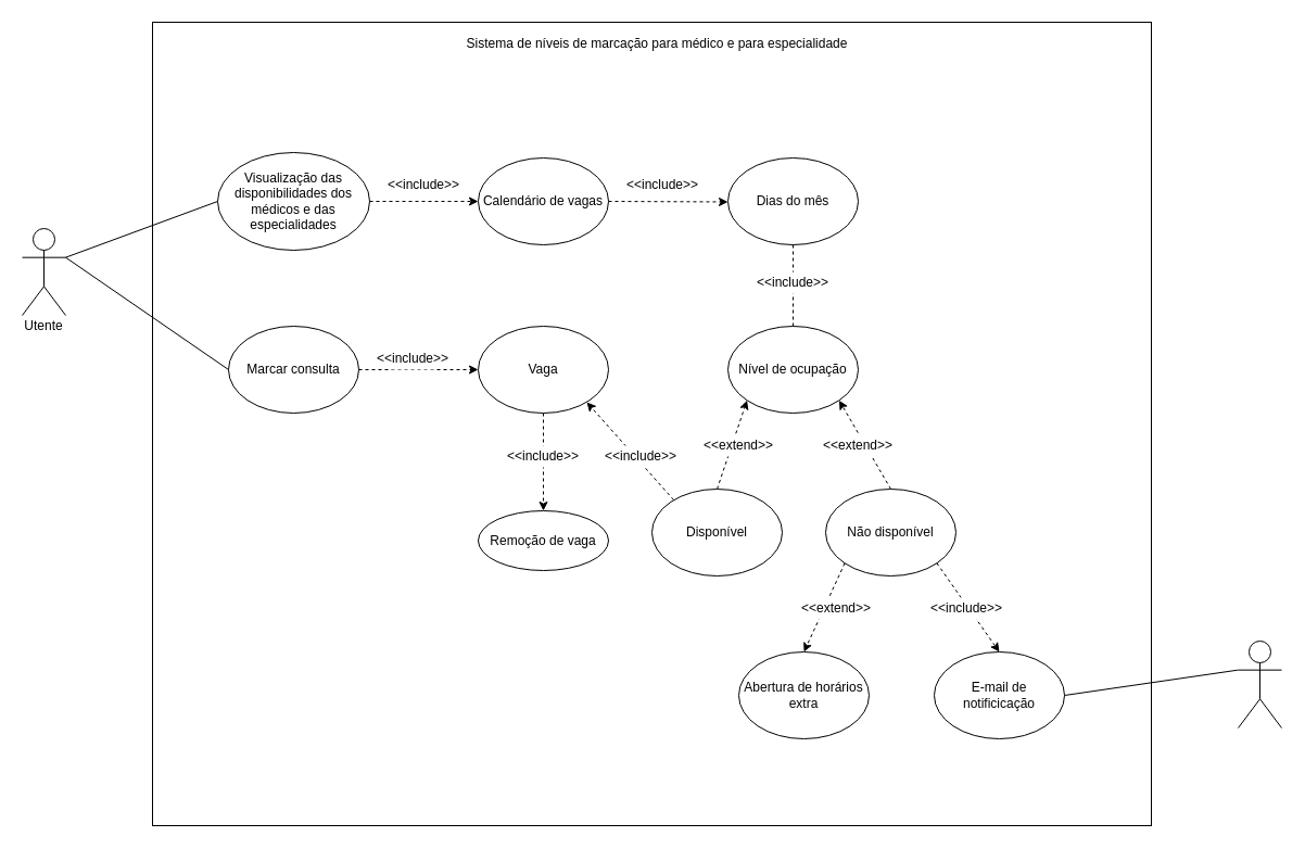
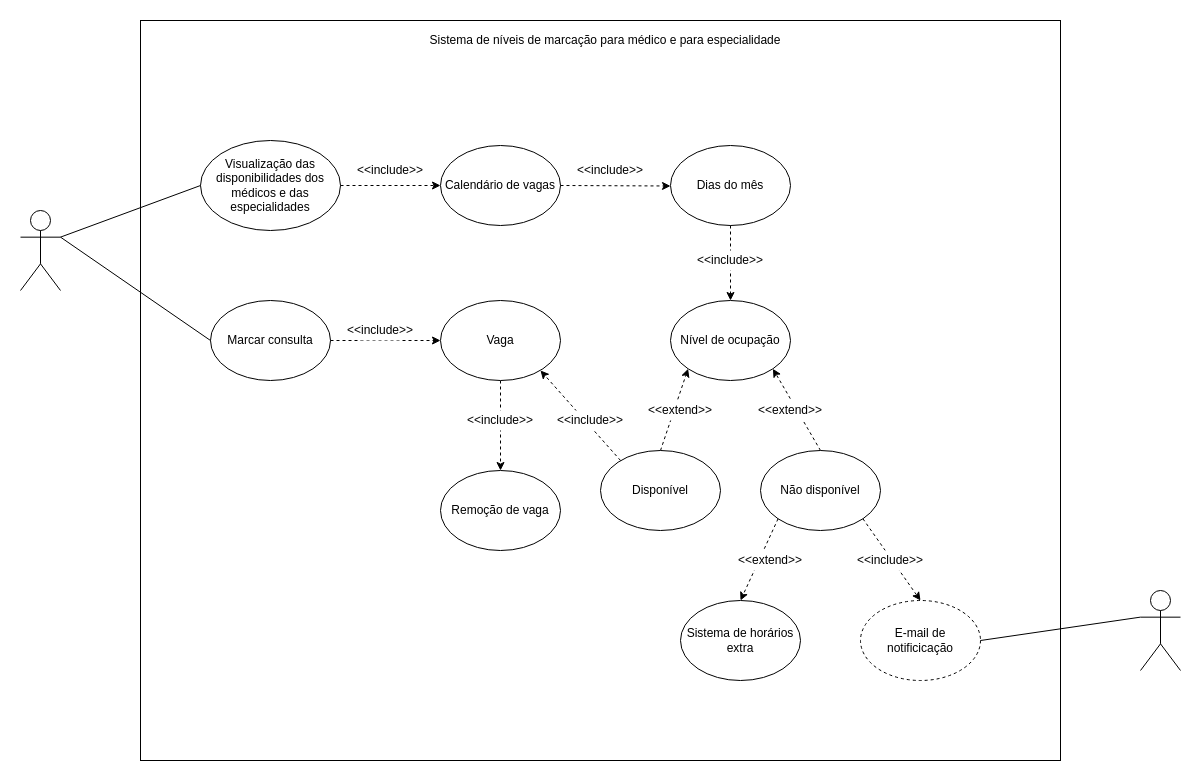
- <mxCell id="17" value="" style="endArrow=none;html=1;dashed=1;exitX=0.5;exitY=1;exitDx=0;exitDy=0;" edge="1" parent="1" source="8" target="18"><mxGeometry width="50" height="50" relative="1" as="geometry"><mxPoint x="840" y="450" as="sourcePoint" /><mxPoint x="720" y="400" as="targetPoint" /></mxGeometry></mxCell>
+ <mxCell id="17" value="" style="endArrow=classic;html=1;dashed=1;exitX=0.5;exitY=1;exitDx=0;exitDy=0;" edge="1" parent="1" source="8" target="18"><mxGeometry width="50" height="50" relative="1" as="geometry"><mxPoint x="840" y="450" as="sourcePoint" /><mxPoint x="720" y="400" as="targetPoint" /></mxGeometry></mxCell>
- <mxCell id="36" value="Utente" style="text;html=1;strokeColor=none;fillColor=none;align=center;verticalAlign=middle;whiteSpace=wrap;rounded=0;" vertex="1" parent="1"><mxGeometry x="20" y="290" width="40" height="20" as="geometry" /></mxCell>
- <mxCell id="15" value="Remoção de vaga" style="ellipse;whiteSpace=wrap;html=1;fillColor=#ffffff;" vertex="1" parent="1"><mxGeometry x="440" y="470" width="120" height="55" as="geometry" /></mxCell>
+ <mxCell id="15" value="Remoção de vaga" style="ellipse;whiteSpace=wrap;html=1;fillColor=#ffffff;" vertex="1" parent="1"><mxGeometry x="440" y="470" width="120" height="80" as="geometry" /></mxCell>
- <mxCell id="30" value="Abertura de horários extra" style="ellipse;whiteSpace=wrap;html=1;fillColor=#ffffff;" vertex="1" parent="1"><mxGeometry x="680" y="600" width="120" height="80" as="geometry" /></mxCell>
+ <mxCell id="30" value="Sistema de horários extra" style="ellipse;whiteSpace=wrap;html=1;fillColor=#ffffff;" vertex="1" parent="1"><mxGeometry x="680" y="600" width="120" height="80" as="geometry" /></mxCell>
- <mxCell id="33" value="E-mail de notificicação" style="ellipse;whiteSpace=wrap;html=1;fillColor=#ffffff;" vertex="1" parent="1"><mxGeometry x="860" y="600" width="120" height="80" as="geometry" /></mxCell>
+ <mxCell id="33" value="E-mail de notificicação" style="ellipse;whiteSpace=wrap;html=1;fillColor=#ffffff;dashed=1;" vertex="1" parent="1"><mxGeometry x="860" y="600" width="120" height="80" as="geometry" /></mxCell>
